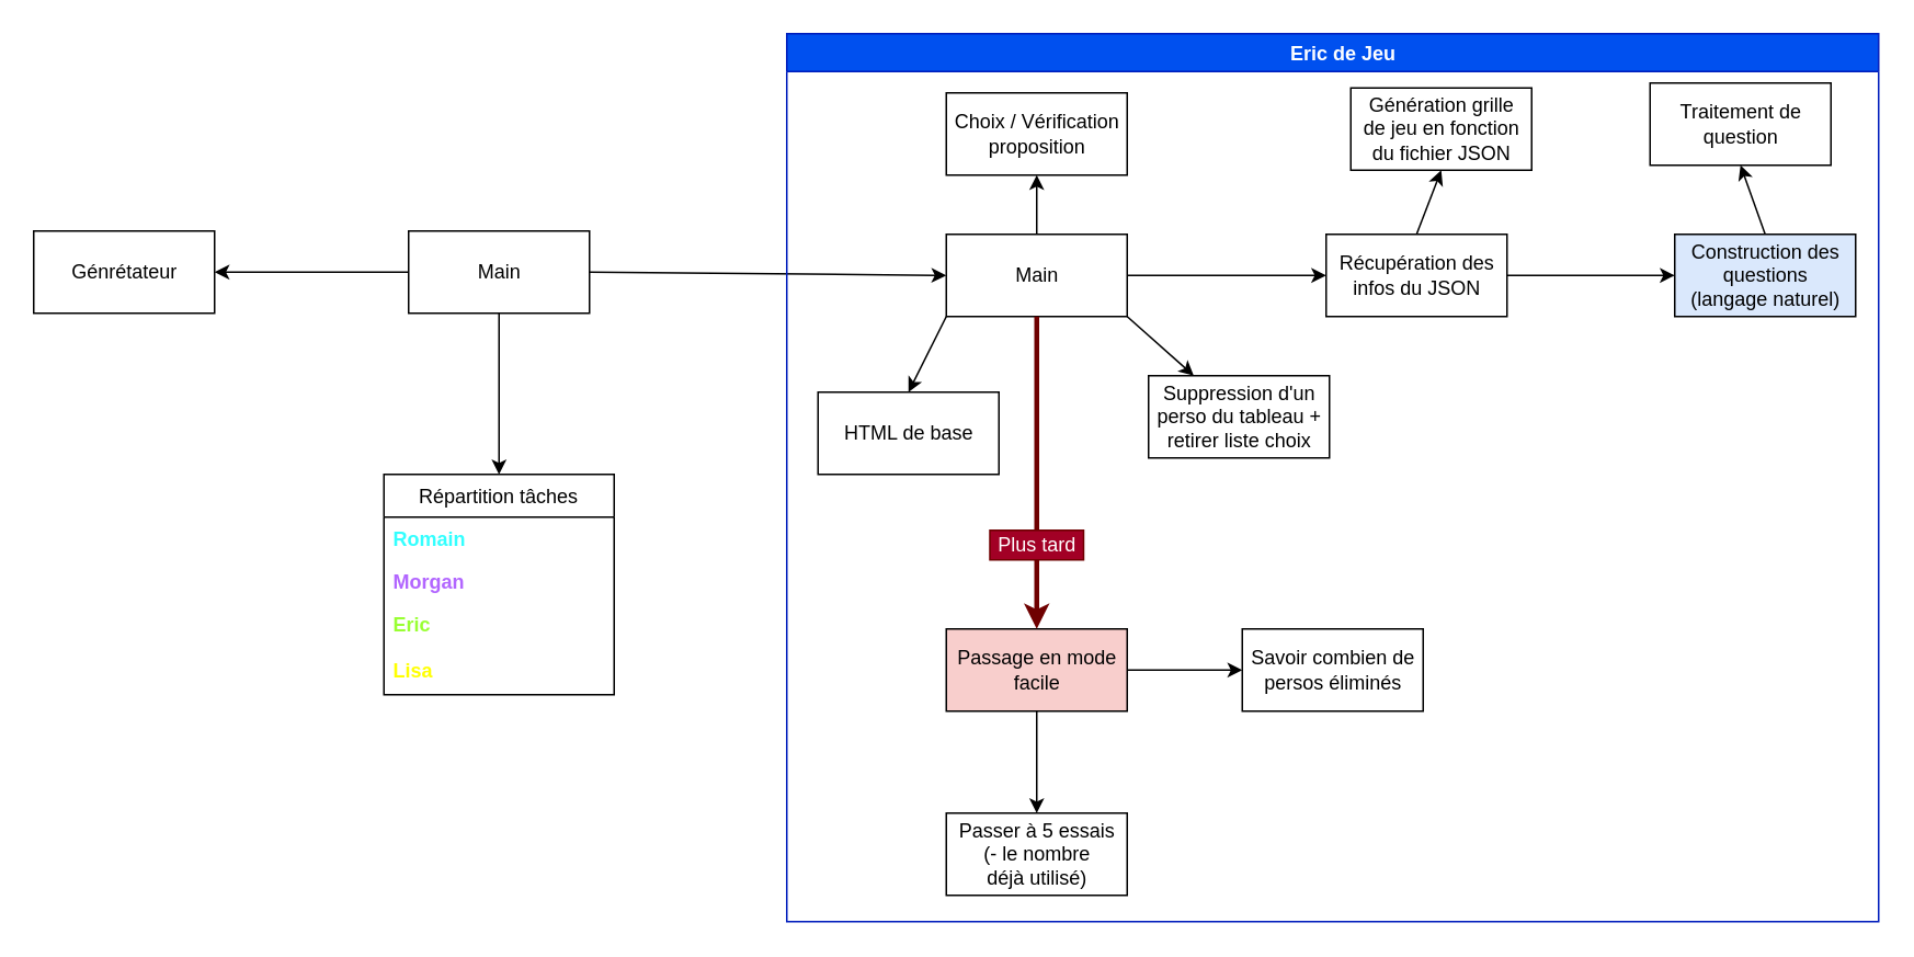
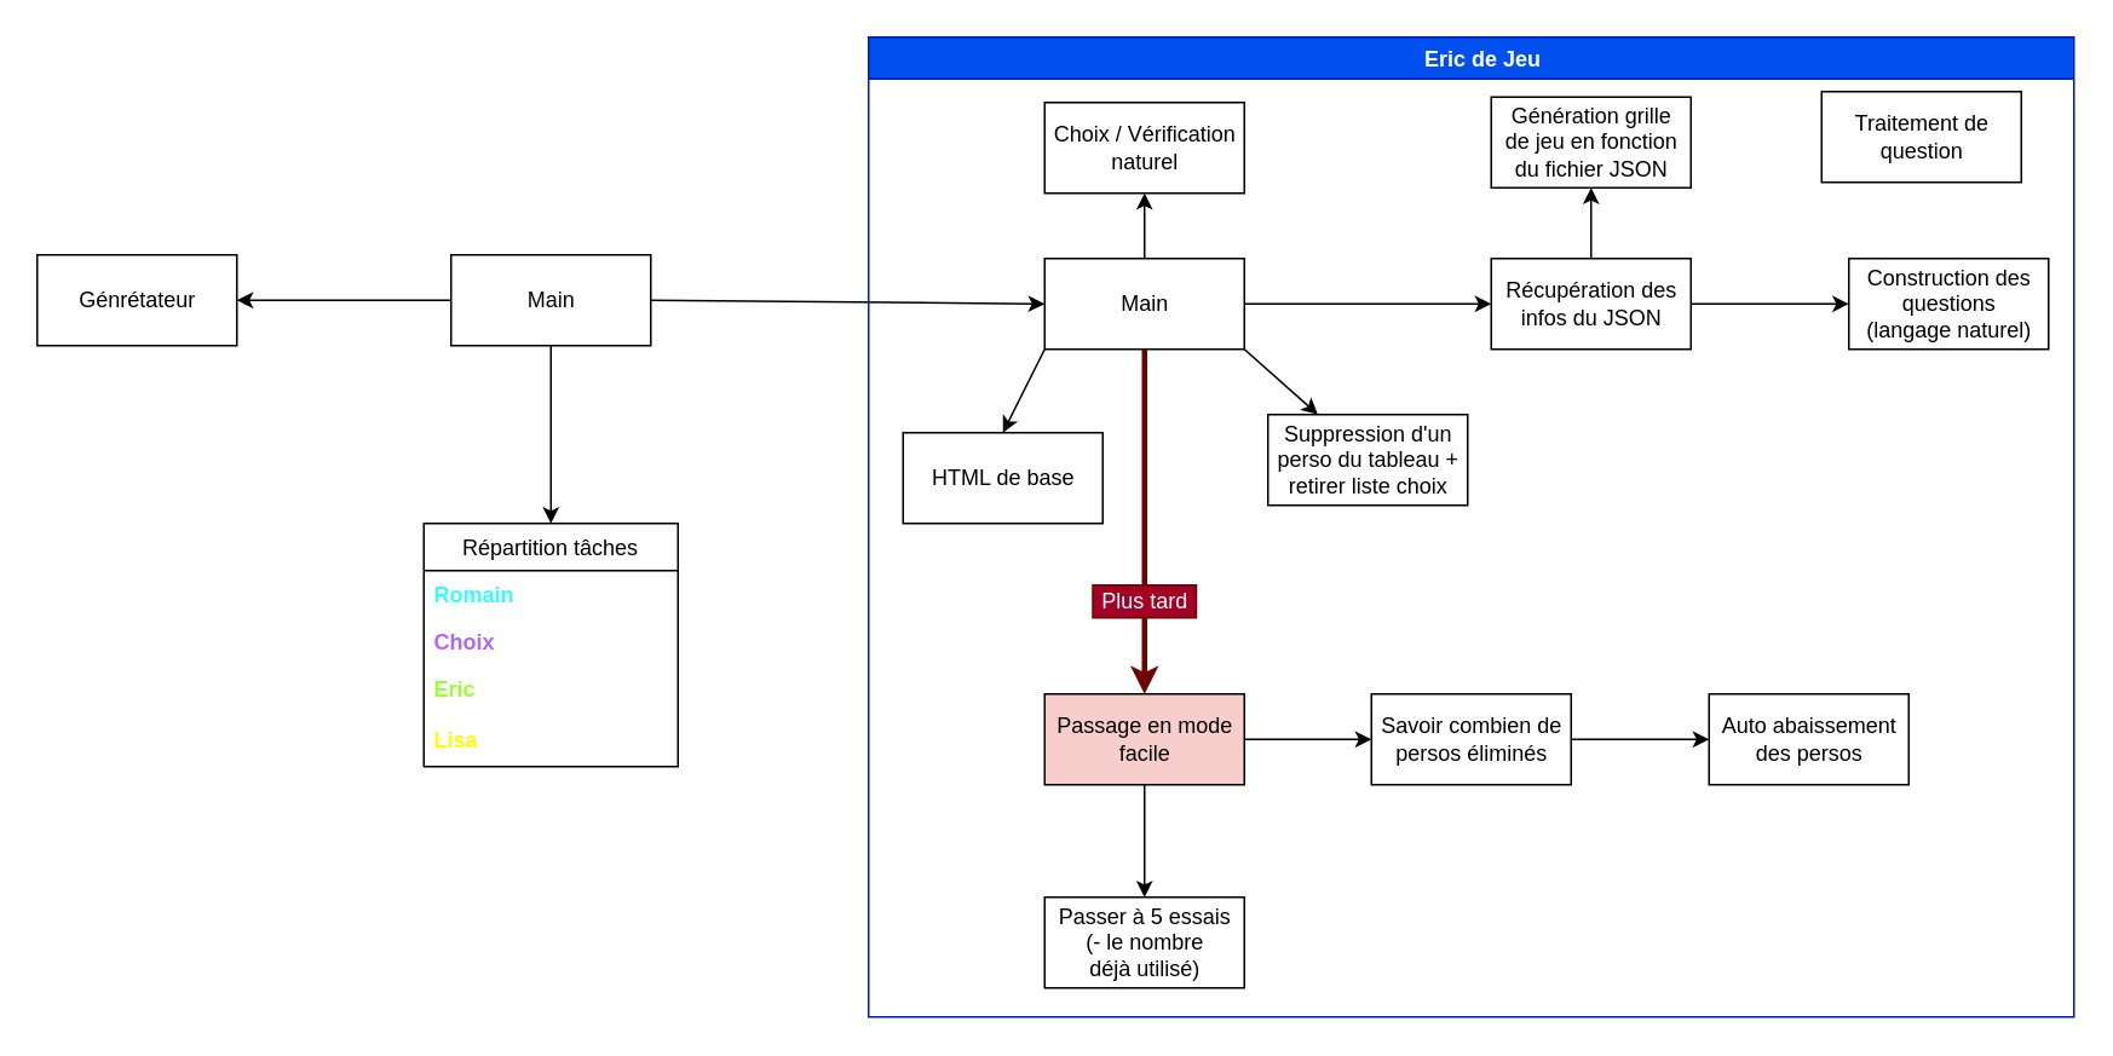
- <mxCell id="21" value="Choix / Vérification&lt;br&gt;proposition" style="html=1;" parent="7" vertex="1"><mxGeometry x="97" y="36" width="110" height="50" as="geometry" /></mxCell>
+ <mxCell id="21" value="Choix / Vérification&lt;br&gt;naturel" style="html=1;" parent="7" vertex="1"><mxGeometry x="97" y="36" width="110" height="50" as="geometry" /></mxCell>
- <mxCell id="20" style="edgeStyle=none;html=1;exitX=0.5;exitY=0;exitDx=0;exitDy=0;entryX=0.5;entryY=1;entryDx=0;entryDy=0;" parent="7" source="17" target="19" edge="1"><mxGeometry relative="1" as="geometry" /></mxCell>
- <mxCell id="13" value="Récupération des&lt;br&gt;infos du JSON" style="html=1;" parent="7" vertex="1"><mxGeometry x="328" y="122" width="110" height="50" as="geometry" /></mxCell>
+ <mxCell id="13" value="Récupération des&lt;br&gt;infos du JSON" style="html=1;" parent="7" vertex="1"><mxGeometry x="343" y="122" width="110" height="50" as="geometry" /></mxCell>
- <mxCell id="17" value="Construction des&lt;br&gt;questions&lt;br&gt;(langage naturel)" style="html=1;fillColor=#dae8fc;" parent="7" vertex="1"><mxGeometry x="540" y="122" width="110" height="50" as="geometry" /></mxCell>
+ <mxCell id="17" value="Construction des&lt;br&gt;questions&lt;br&gt;(langage naturel)" style="html=1;" parent="7" vertex="1"><mxGeometry x="540" y="122" width="110" height="50" as="geometry" /></mxCell>
- <mxCell id="35" value="Morgan" style="text;strokeColor=none;fillColor=none;align=left;verticalAlign=top;spacingLeft=4;spacingRight=4;overflow=hidden;rotatable=0;points=[[0,0.5],[1,0.5]];portConstraint=eastwest;fontStyle=1;fontColor=#B266FF;" parent="33" vertex="1"><mxGeometry y="52" width="140" height="26" as="geometry" /></mxCell>
+ <mxCell id="35" value="Choix" style="text;strokeColor=none;fillColor=none;align=left;verticalAlign=top;spacingLeft=4;spacingRight=4;overflow=hidden;rotatable=0;points=[[0,0.5],[1,0.5]];portConstraint=eastwest;fontStyle=1;fontColor=#B266FF;" parent="33" vertex="1"><mxGeometry y="52" width="140" height="26" as="geometry" /></mxCell>
+ <mxCell id="26" style="edgeStyle=none;html=1;exitX=1;exitY=0.5;exitDx=0;exitDy=0;entryX=0;entryY=0.5;entryDx=0;entryDy=0;" parent="7" source="27" target="25" edge="1"><mxGeometry relative="1" as="geometry" /></mxCell>
+ <mxCell id="25" value="Auto abaissement&lt;br&gt;des persos" style="html=1;" parent="7" vertex="1"><mxGeometry x="463" y="362" width="110" height="50" as="geometry" /></mxCell>
